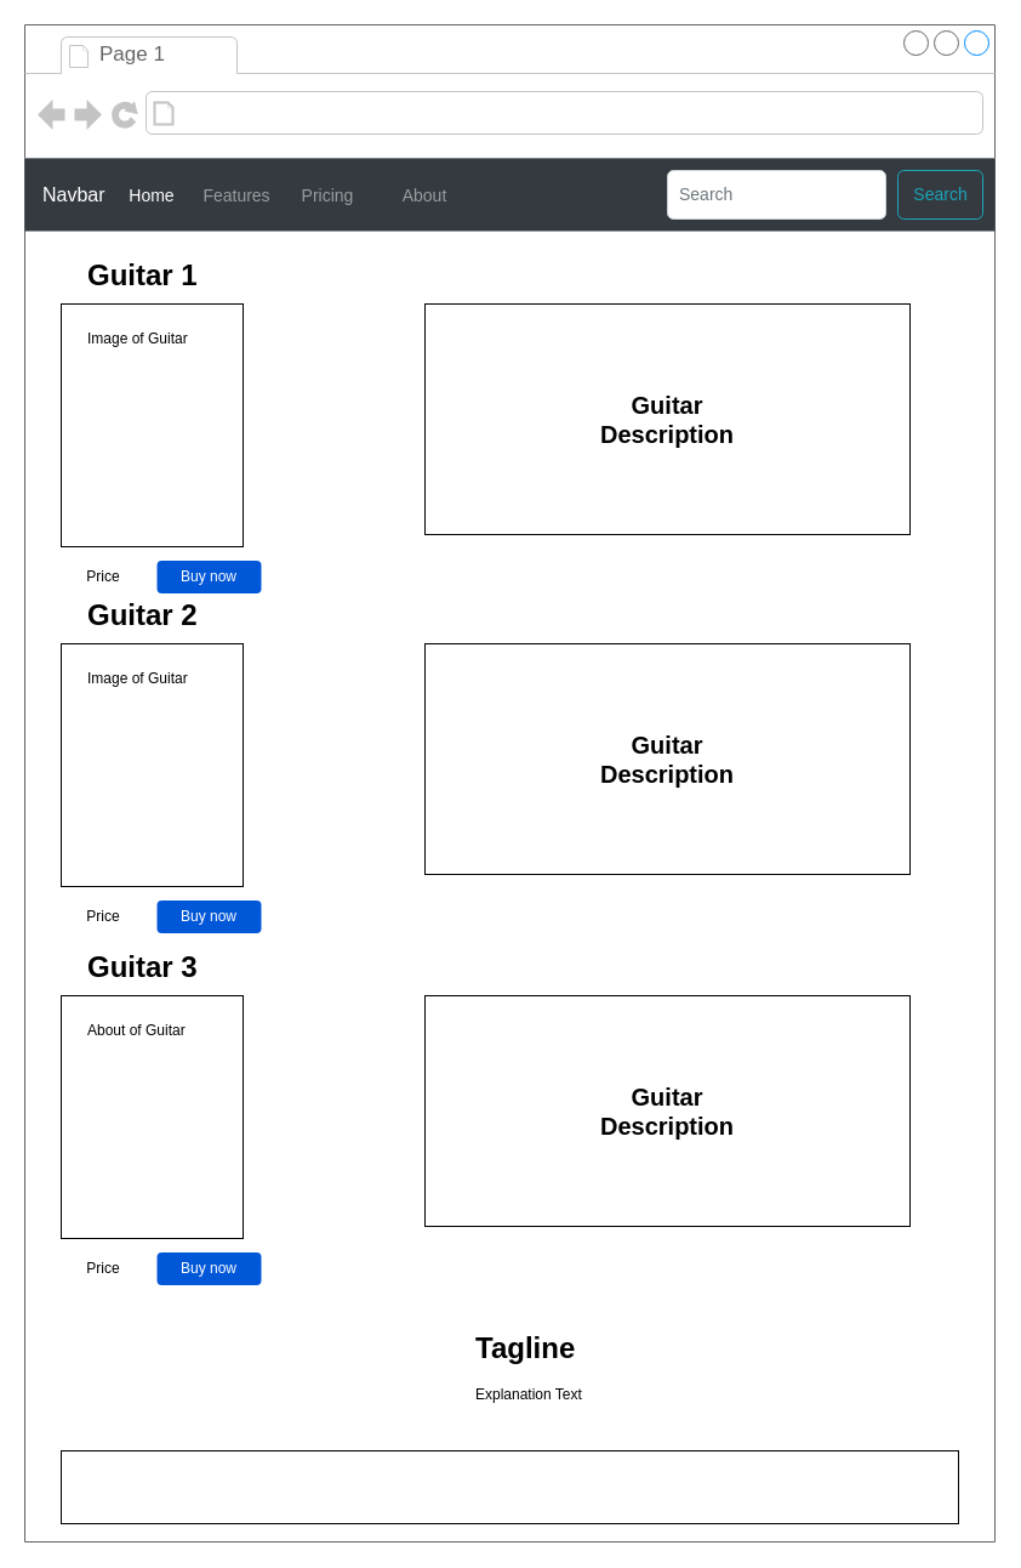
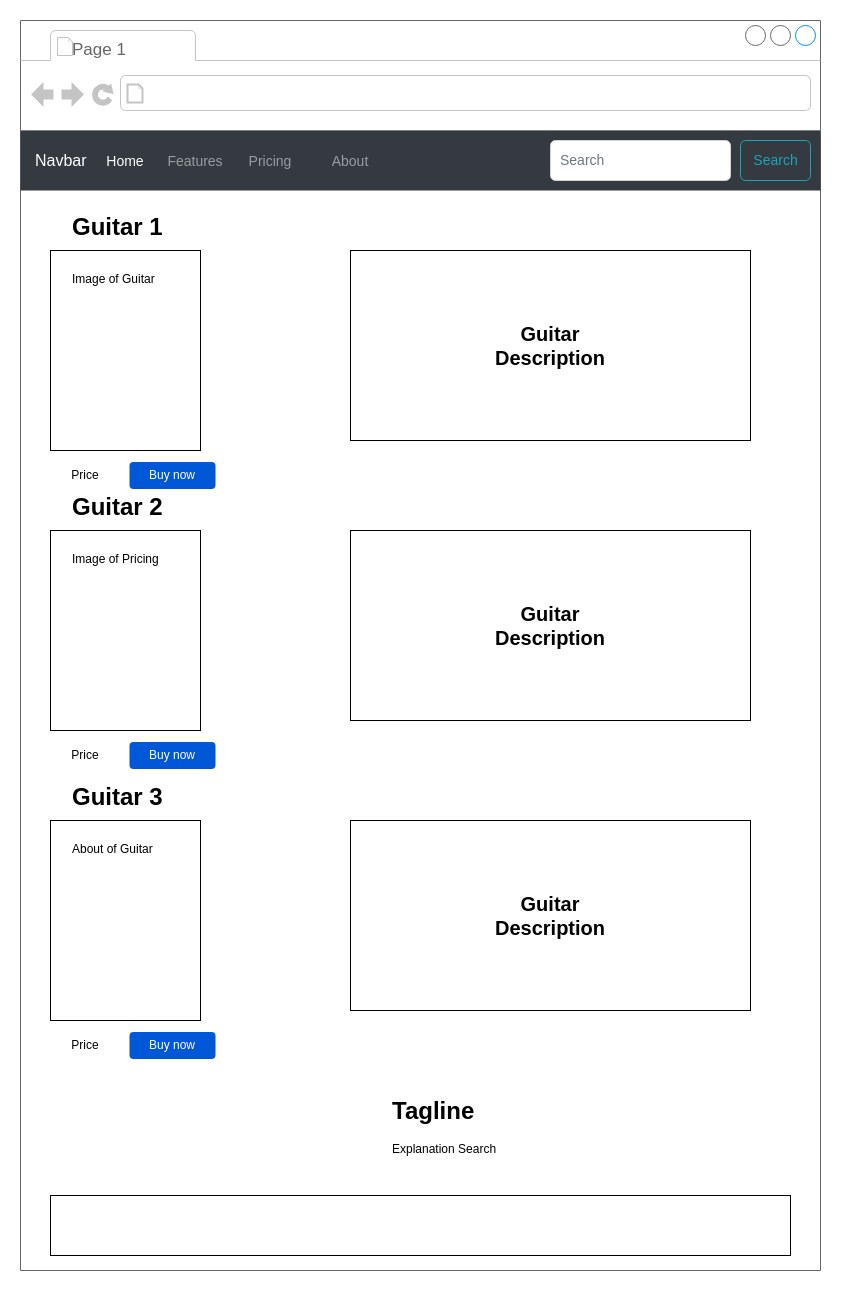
- <mxCell id="3" value="Page 1" style="strokeWidth=1;shadow=0;dashed=0;align=center;html=1;shape=mxgraph.mockup.containers.anchor;fontSize=17;fontColor=#666666;align=left;whiteSpace=wrap;" parent="2" vertex="1"><mxGeometry x="60" y="12" width="110" height="26" as="geometry" /></mxCell>
+ <mxCell id="3" value="Page 1" style="strokeWidth=1;shadow=0;dashed=0;align=center;html=1;shape=mxgraph.mockup.containers.anchor;fontSize=17;fontColor=#666666;align=left;whiteSpace=wrap;" parent="2" vertex="1"><mxGeometry x="50" y="17" width="110" height="26" as="geometry" /></mxCell>
- <mxCell id="21" value="&lt;h1&gt;Guitar 2&lt;br&gt;&lt;/h1&gt;&lt;div&gt;&lt;br&gt;&lt;/div&gt;&lt;div&gt;Image of Guitar&lt;br&gt;&lt;/div&gt;" style="text;html=1;whiteSpace=wrap;overflow=hidden;rounded=0;" vertex="1" parent="2"><mxGeometry x="50" y="450" width="180" height="120" as="geometry" /></mxCell>
+ <mxCell id="21" value="&lt;h1&gt;Guitar 2&lt;br&gt;&lt;/h1&gt;&lt;div&gt;&lt;br&gt;&lt;/div&gt;&lt;div&gt;Image of Pricing&lt;br&gt;&lt;/div&gt;" style="text;html=1;whiteSpace=wrap;overflow=hidden;rounded=0;" vertex="1" parent="2"><mxGeometry x="50" y="450" width="180" height="120" as="geometry" /></mxCell>
- <mxCell id="16" value="&lt;h1 style=&quot;margin-top: 0px;&quot;&gt;Tagline&lt;/h1&gt;&lt;p&gt;Explanation Text&lt;br&gt;&lt;/p&gt;" style="text;html=1;whiteSpace=wrap;overflow=hidden;rounded=0;" parent="2" vertex="1"><mxGeometry x="370" y="1070" width="180" height="120" as="geometry" /></mxCell>
+ <mxCell id="16" value="&lt;h1 style=&quot;margin-top: 0px;&quot;&gt;Tagline&lt;/h1&gt;&lt;p&gt;Explanation Search&lt;br&gt;&lt;/p&gt;" style="text;html=1;whiteSpace=wrap;overflow=hidden;rounded=0;" parent="2" vertex="1"><mxGeometry x="370" y="1070" width="180" height="120" as="geometry" /></mxCell>
